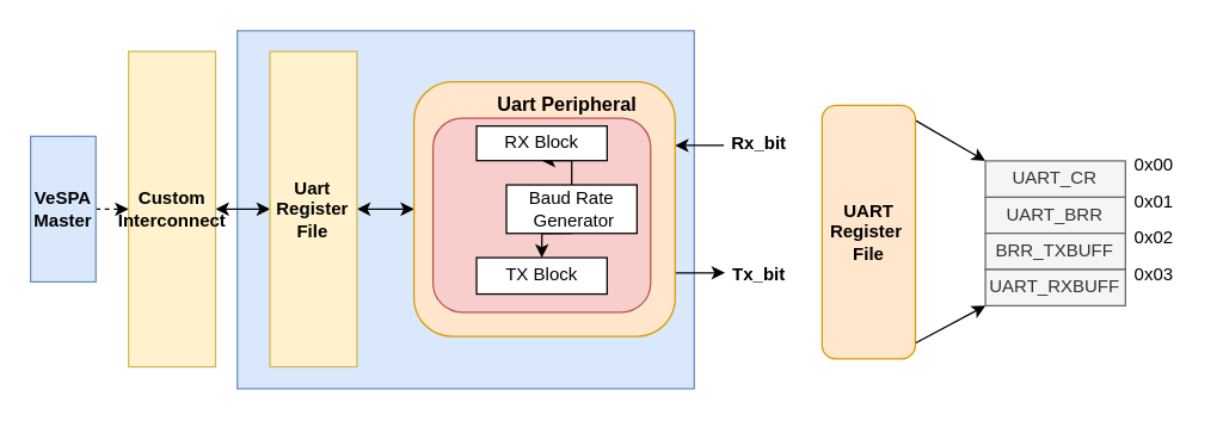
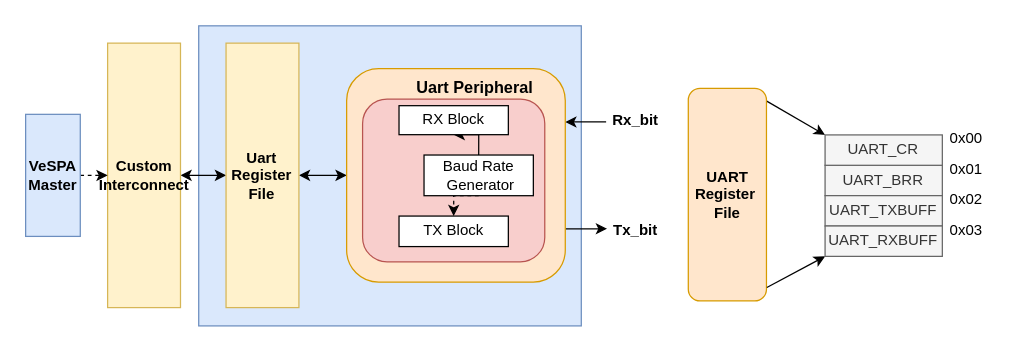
- <mxCell id="32" style="edgeStyle=orthogonalEdgeStyle;rounded=0;orthogonalLoop=1;jettySize=auto;html=1;exitX=0.5;exitY=1;exitDx=0;exitDy=0;entryX=0.5;entryY=0;entryDx=0;entryDy=0;" parent="14" source="33" target="31" edge="1"><mxGeometry relative="1" as="geometry" /></mxCell>
+ <mxCell id="32" style="edgeStyle=orthogonalEdgeStyle;rounded=0;orthogonalLoop=1;jettySize=auto;html=1;exitX=0.5;exitY=1;exitDx=0;exitDy=0;entryX=0.5;entryY=0;entryDx=0;entryDy=0;dashed=1;" parent="14" source="33" target="31" edge="1"><mxGeometry relative="1" as="geometry" /></mxCell>
- <mxCell id="6" value="BRR_TXBUFF" style="rounded=0;whiteSpace=wrap;html=1;fillColor=#f5f5f5;fontColor=#333333;strokeColor=#666666;" parent="2" vertex="1"><mxGeometry x="109.404" y="85.81" width="93.775" height="24.286" as="geometry" /></mxCell>
+ <mxCell id="6" value="UART_TXBUFF" style="rounded=0;whiteSpace=wrap;html=1;fillColor=#f5f5f5;fontColor=#333333;strokeColor=#666666;" parent="2" vertex="1"><mxGeometry x="109.404" y="85.81" width="93.775" height="24.286" as="geometry" /></mxCell>
